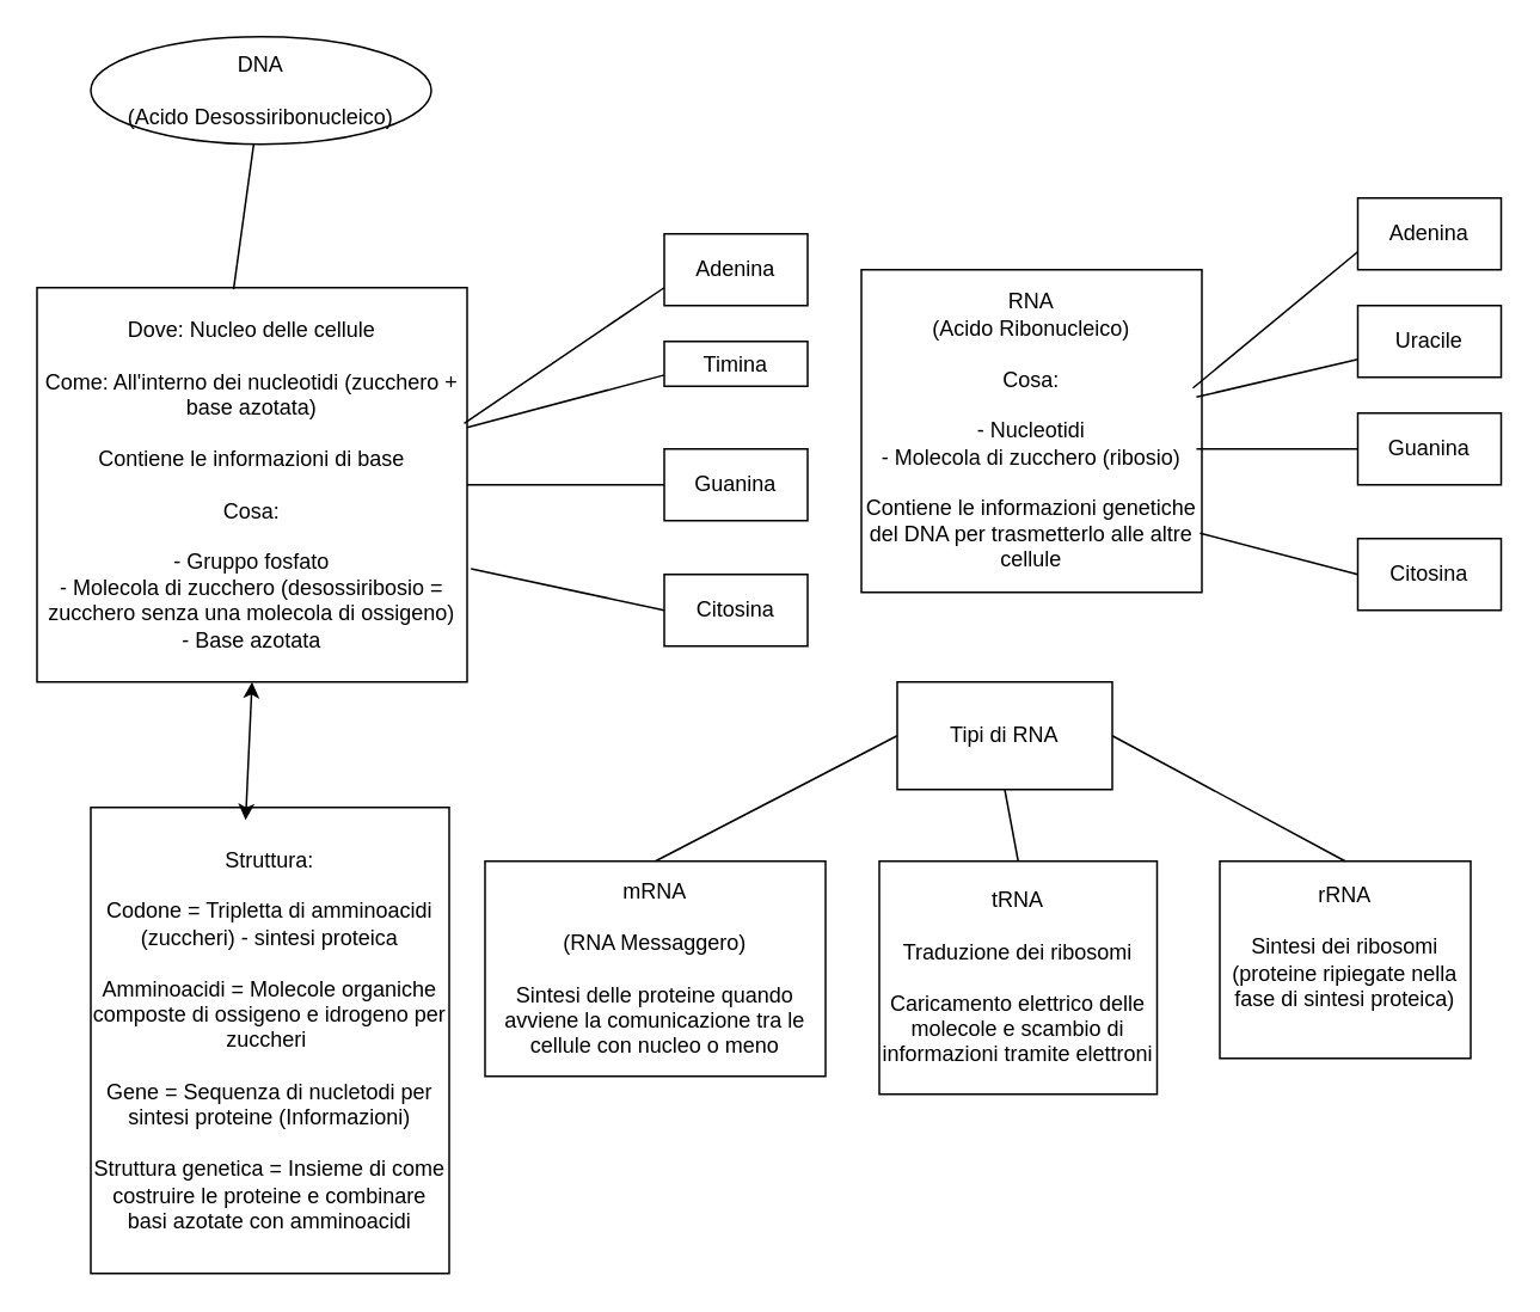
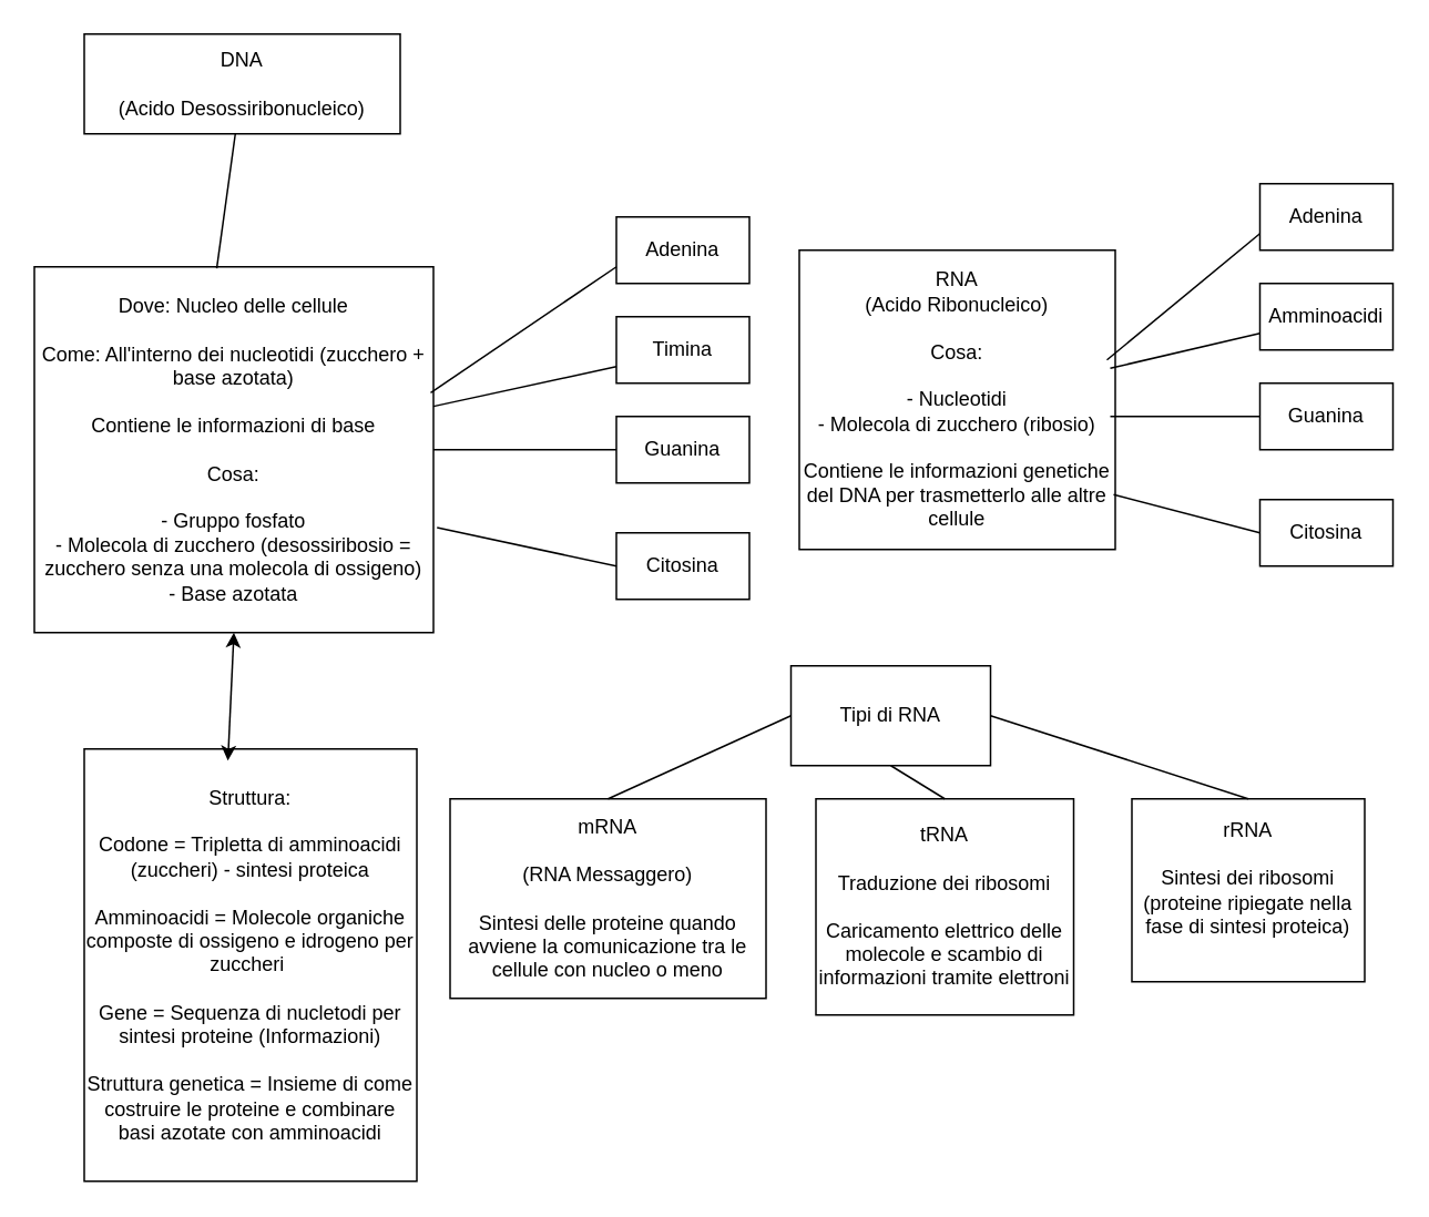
- <mxCell id="2" value="DNA&lt;br&gt;&lt;br&gt;(Acido Desossiribonucleico)&lt;br&gt;" style="ellipse;whiteSpace=wrap;html=1;" parent="1" vertex="1"><mxGeometry x="50" y="20" width="190" height="60" as="geometry" /></mxCell>
+ <mxCell id="2" value="DNA&lt;br&gt;&lt;br&gt;(Acido Desossiribonucleico)&lt;br&gt;" style="rounded=0;whiteSpace=wrap;html=1;" parent="1" vertex="1"><mxGeometry x="50" y="20" width="190" height="60" as="geometry" /></mxCell>
- <mxCell id="15" value="Uracile" style="rounded=0;whiteSpace=wrap;html=1;" parent="1" vertex="1"><mxGeometry x="757" y="170" width="80" height="40" as="geometry" /></mxCell>
+ <mxCell id="15" value="Amminoacidi" style="rounded=0;whiteSpace=wrap;html=1;" parent="1" vertex="1"><mxGeometry x="757" y="170" width="80" height="40" as="geometry" /></mxCell>
- <mxCell id="6" value="Timina" style="rounded=0;whiteSpace=wrap;html=1;" parent="1" vertex="1"><mxGeometry x="370" y="190" width="80" height="25" as="geometry" /></mxCell>
+ <mxCell id="6" value="Timina" style="rounded=0;whiteSpace=wrap;html=1;" parent="1" vertex="1"><mxGeometry x="370" y="190" width="80" height="40" as="geometry" /></mxCell>
- <mxCell id="22" value="Tipi di RNA" style="rounded=0;whiteSpace=wrap;html=1;" parent="1" vertex="1"><mxGeometry x="500" y="380" width="120" height="60" as="geometry" /></mxCell>
+ <mxCell id="22" value="Tipi di RNA" style="rounded=0;whiteSpace=wrap;html=1;" parent="1" vertex="1"><mxGeometry x="475" y="400" width="120" height="60" as="geometry" /></mxCell>
